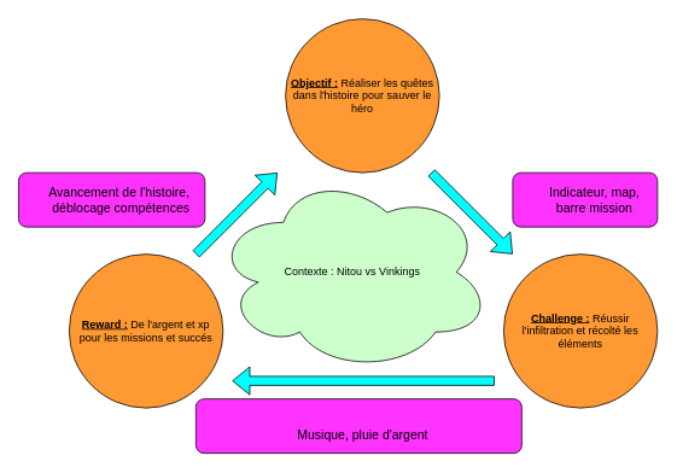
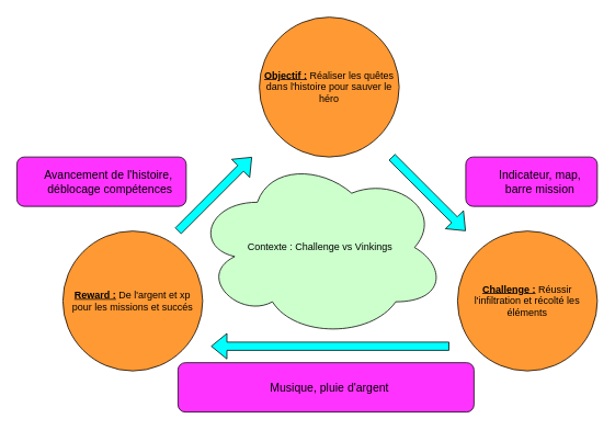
- <mxCell id="11" value="&lt;div&gt;Contexte : Nitou vs Vinkings&lt;/div&gt;" style="ellipse;shape=cloud;whiteSpace=wrap;html=1;fillColor=#CCFFCC;" parent="1" vertex="1"><mxGeometry x="236" y="190" width="306" height="220" as="geometry" /></mxCell>
+ <mxCell id="11" value="&lt;div&gt;Contexte : Challenge vs Vinkings&lt;/div&gt;" style="ellipse;shape=cloud;whiteSpace=wrap;html=1;fillColor=#CCFFCC;" parent="1" vertex="1"><mxGeometry x="236" y="190" width="306" height="220" as="geometry" /></mxCell>
- <mxCell id="14" value="&lt;font style=&quot;font-size: 14px&quot;&gt;Musique, pluie d'argent&lt;/font&gt;" style="text;html=1;align=center;verticalAlign=middle;resizable=0;points=[];autosize=1;" parent="1" vertex="1"><mxGeometry x="320" y="470" width="160" height="20" as="geometry" /></mxCell>
+ <mxCell id="14" value="&lt;font style=&quot;font-size: 14px&quot;&gt;Musique, pluie d'argent&lt;/font&gt;" style="text;html=1;align=center;verticalAlign=middle;resizable=0;points=[];autosize=1;" parent="1" vertex="1"><mxGeometry x="320" y="460" width="160" height="20" as="geometry" /></mxCell>
